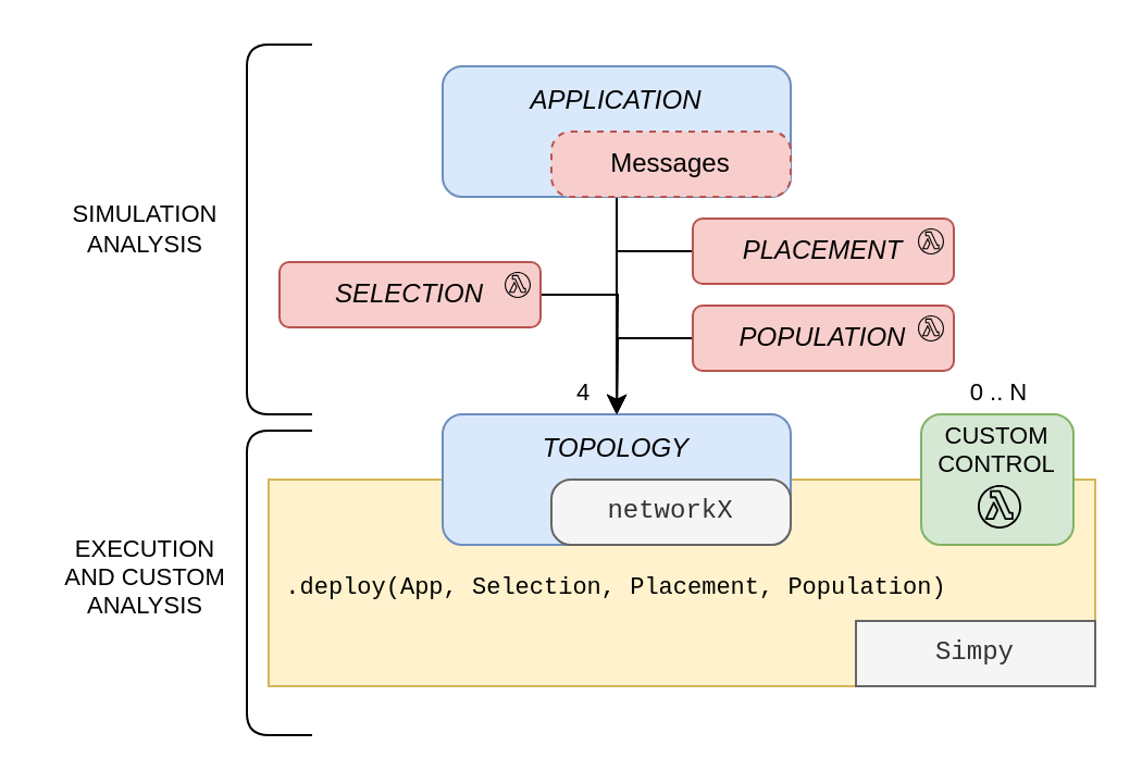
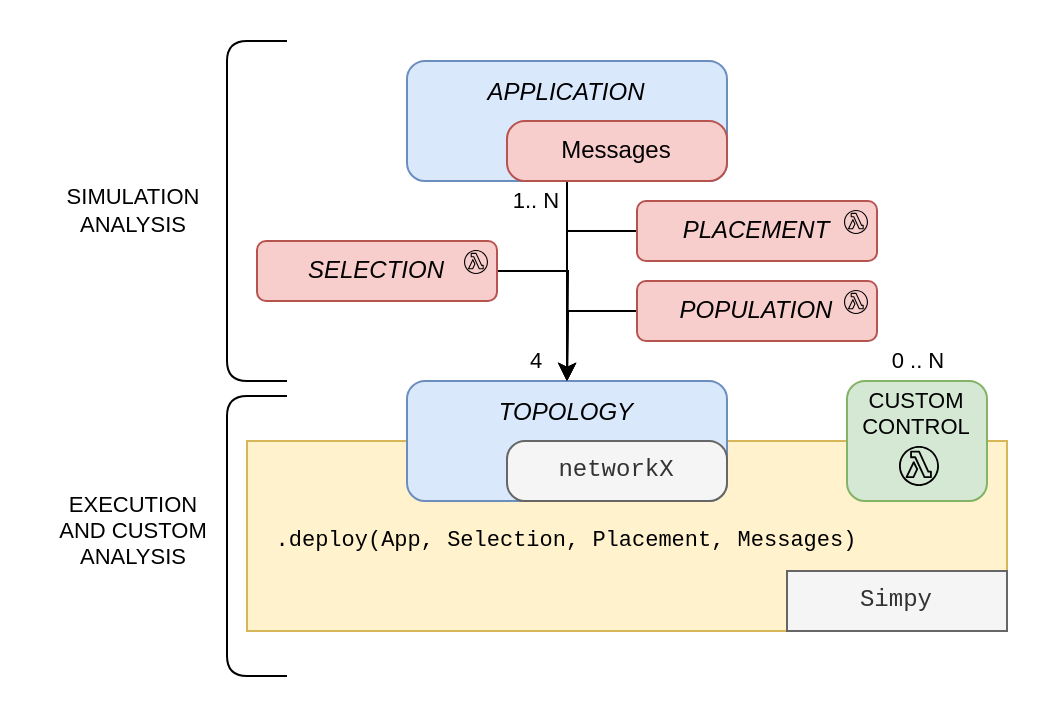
- <mxCell id="5" value="Messages" style="rounded=1;whiteSpace=wrap;html=1;arcSize=30;fillColor=#f8cecc;strokeColor=#b85450;dashed=1;" parent="1" vertex="1"><mxGeometry x="253" y="60" width="110" height="30" as="geometry" /></mxCell>
+ <mxCell id="5" value="Messages" style="rounded=1;whiteSpace=wrap;html=1;arcSize=30;fillColor=#f8cecc;strokeColor=#b85450;" parent="1" vertex="1"><mxGeometry x="253" y="60" width="110" height="30" as="geometry" /></mxCell>
+ <mxCell id="20" value="1.. N" style="text;html=1;strokeColor=none;fillColor=none;align=center;verticalAlign=middle;whiteSpace=wrap;rounded=0;fontFamily=Helvetica;fontSize=11;" parent="1" vertex="1"><mxGeometry x="248" y="90" width="40" height="20" as="geometry" /></mxCell>
- <mxCell id="15" value=".deploy(App, Selection, Placement, Population)" style="text;html=1;strokeColor=none;fillColor=none;align=center;verticalAlign=middle;whiteSpace=wrap;rounded=0;fontFamily=Courier New;fontSize=11;" parent="1" vertex="1"><mxGeometry x="105.88" y="260" width="354.25" height="20" as="geometry" /></mxCell>
+ <mxCell id="15" value=".deploy(App, Selection, Placement, Messages)" style="text;html=1;strokeColor=none;fillColor=none;align=center;verticalAlign=middle;whiteSpace=wrap;rounded=0;fontFamily=Courier New;fontSize=11;" parent="1" vertex="1"><mxGeometry x="105.88" y="260" width="354.25" height="20" as="geometry" /></mxCell>
